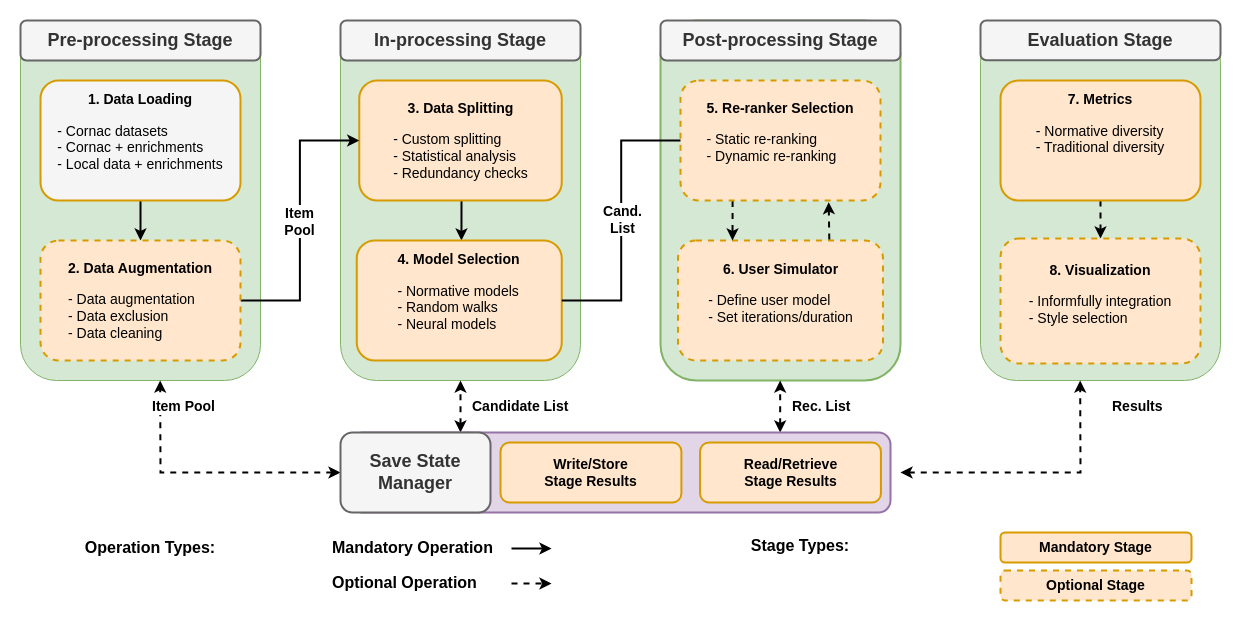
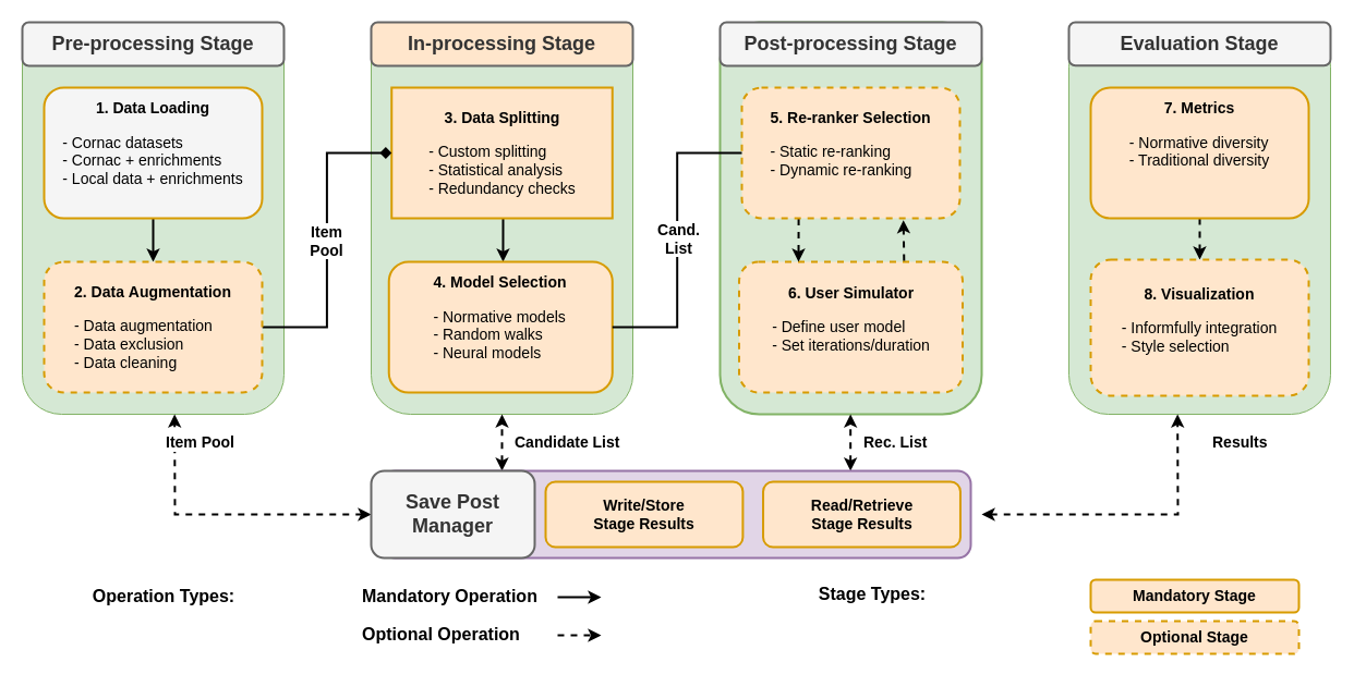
- <mxCell id="16" value="&lt;b&gt;&lt;font style=&quot;font-size: 18px&quot;&gt;In-processing Stage&lt;/font&gt;&lt;/b&gt;" style="rounded=1;whiteSpace=wrap;html=1;fillColor=#f5f5f5;strokeColor=#666666;fontColor=#333333;strokeWidth=2;" parent="14" vertex="1"><mxGeometry width="240" height="40" as="geometry" /></mxCell>
+ <mxCell id="16" value="&lt;b&gt;&lt;font style=&quot;font-size: 18px&quot;&gt;In-processing Stage&lt;/font&gt;&lt;/b&gt;" style="rounded=1;whiteSpace=wrap;html=1;fillColor=#ffe6cc;strokeColor=#666666;fontColor=#333333;strokeWidth=2;" parent="14" vertex="1"><mxGeometry width="240" height="40" as="geometry" /></mxCell>
- <mxCell id="26" style="edgeStyle=orthogonalEdgeStyle;rounded=0;orthogonalLoop=1;jettySize=auto;html=1;exitX=1;exitY=0.5;exitDx=0;exitDy=0;entryX=0;entryY=0.5;entryDx=0;entryDy=0;strokeWidth=2;" parent="1" source="30" target="18" edge="1"><mxGeometry relative="1" as="geometry" /></mxCell>
+ <mxCell id="26" style="edgeStyle=orthogonalEdgeStyle;rounded=0;orthogonalLoop=1;jettySize=auto;html=1;exitX=1;exitY=0.5;exitDx=0;exitDy=0;entryX=0;entryY=0.5;entryDx=0;entryDy=0;strokeWidth=2;endArrow=diamond;" parent="1" source="30" target="18" edge="1"><mxGeometry relative="1" as="geometry" /></mxCell>
- <mxCell id="18" value="&lt;b&gt;&lt;font style=&quot;font-size: 14px&quot;&gt;3. Data Splitting&lt;/font&gt;&lt;/b&gt;&lt;br&gt;&lt;br&gt;&lt;div style=&quot;text-align: left;&quot;&gt;&lt;font style=&quot;font-size: 14px;&quot;&gt;- Custom splitting&lt;/font&gt;&lt;/div&gt;&lt;div style=&quot;text-align: left;&quot;&gt;&lt;font style=&quot;font-size: 14px;&quot;&gt;- Statistical analysis&lt;/font&gt;&lt;/div&gt;&lt;div style=&quot;text-align: left&quot;&gt;&lt;div&gt;&lt;font style=&quot;font-size: 14px;&quot;&gt;- Redundancy checks&lt;/font&gt;&lt;/div&gt;&lt;/div&gt;" style="rounded=1;whiteSpace=wrap;html=1;fillColor=#ffe6cc;strokeColor=#d79b00;strokeWidth=2;" parent="14" vertex="1"><mxGeometry x="18.75" y="60" width="202.5" height="120" as="geometry" /></mxCell>
+ <mxCell id="18" value="&lt;b&gt;&lt;font style=&quot;font-size: 14px&quot;&gt;3. Data Splitting&lt;/font&gt;&lt;/b&gt;&lt;br&gt;&lt;br&gt;&lt;div style=&quot;text-align: left;&quot;&gt;&lt;font style=&quot;font-size: 14px;&quot;&gt;- Custom splitting&lt;/font&gt;&lt;/div&gt;&lt;div style=&quot;text-align: left;&quot;&gt;&lt;font style=&quot;font-size: 14px;&quot;&gt;- Statistical analysis&lt;/font&gt;&lt;/div&gt;&lt;div style=&quot;text-align: left&quot;&gt;&lt;div&gt;&lt;font style=&quot;font-size: 14px;&quot;&gt;- Redundancy checks&lt;/font&gt;&lt;/div&gt;&lt;/div&gt;" style="whiteSpace=wrap;html=1;fillColor=#ffe6cc;strokeColor=#d79b00;strokeWidth=2;rounded=0;" parent="14" vertex="1"><mxGeometry x="18.75" y="60" width="202.5" height="120" as="geometry" /></mxCell>
- <mxCell id="37" value="&lt;font style=&quot;font-size: 18px;&quot;&gt;&lt;b&gt;Save State&lt;br&gt;&lt;/b&gt;&lt;/font&gt;&lt;b style=&quot;font-size: 18px; background-color: transparent; color: light-dark(rgb(51, 51, 51), rgb(193, 193, 193));&quot;&gt;Manager&lt;/b&gt;" style="rounded=1;whiteSpace=wrap;html=1;fillColor=#f5f5f5;fontColor=#333333;strokeColor=#666666;strokeWidth=2;" parent="1" vertex="1"><mxGeometry x="340" y="432" width="150" height="80" as="geometry" /></mxCell>
+ <mxCell id="37" value="&lt;font style=&quot;font-size: 18px;&quot;&gt;&lt;b&gt;Save Post&lt;br&gt;&lt;/b&gt;&lt;/font&gt;&lt;b style=&quot;font-size: 18px; background-color: transparent; color: light-dark(rgb(51, 51, 51), rgb(193, 193, 193));&quot;&gt;Manager&lt;/b&gt;" style="rounded=1;whiteSpace=wrap;html=1;fillColor=#f5f5f5;fontColor=#333333;strokeColor=#666666;strokeWidth=2;" parent="1" vertex="1"><mxGeometry x="340" y="432" width="150" height="80" as="geometry" /></mxCell>
